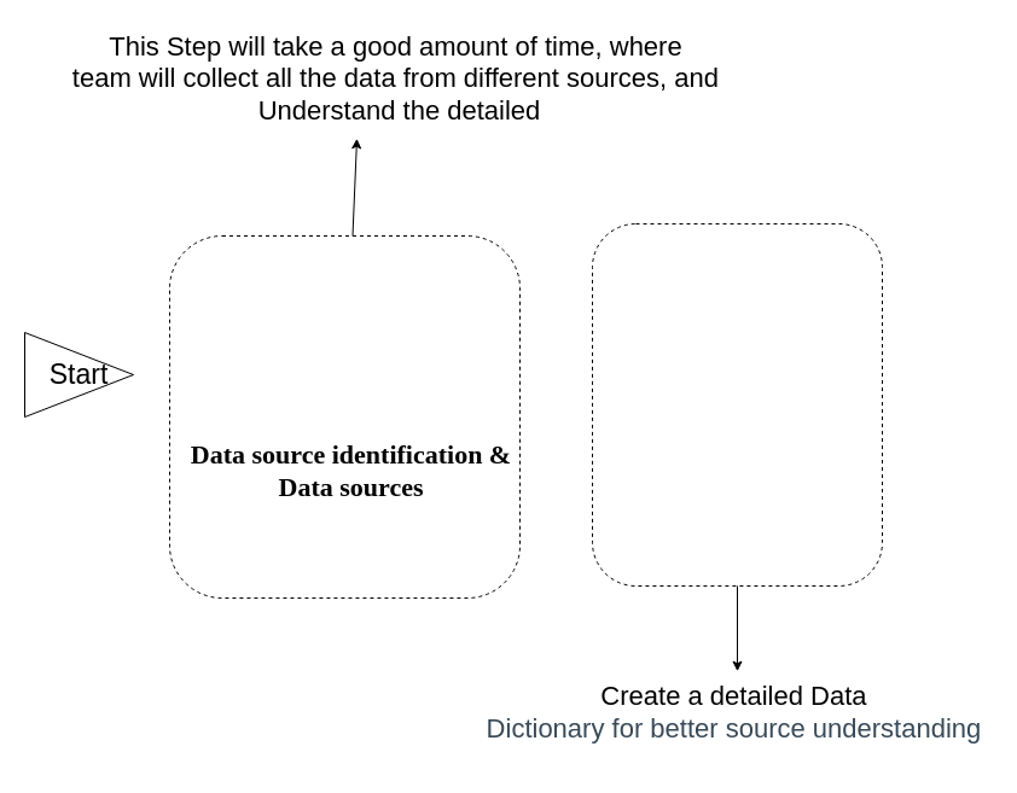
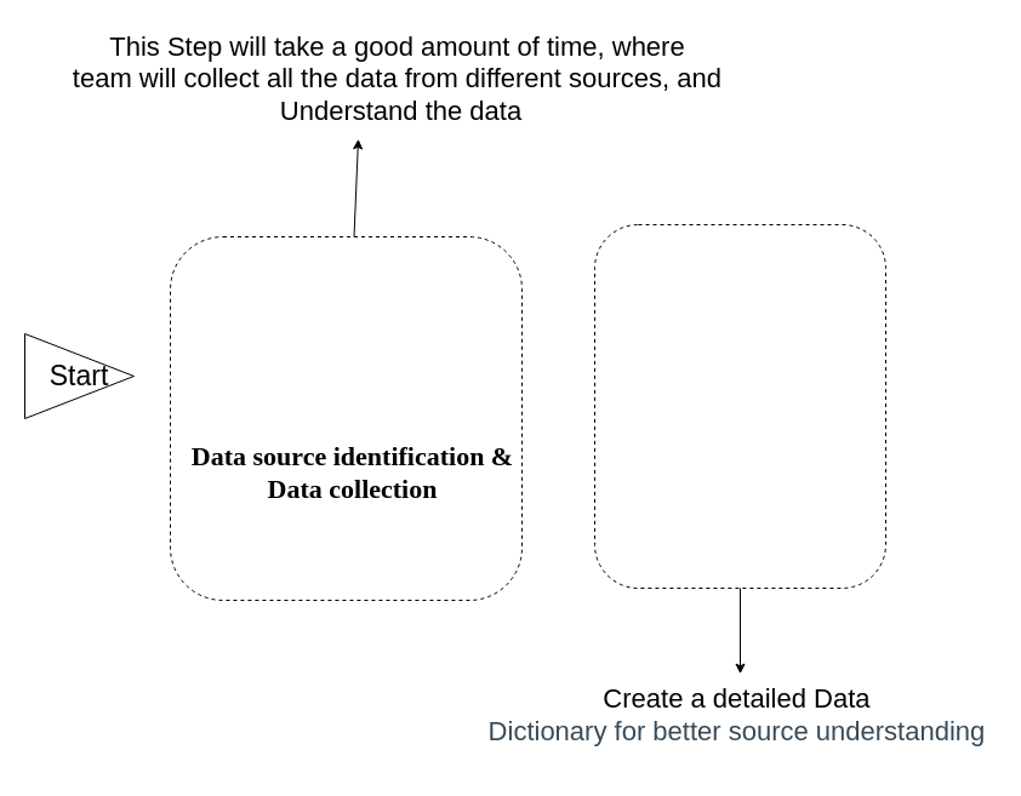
- <mxCell id="7" value="This Step will take a good amount of time, where&amp;nbsp;&lt;br&gt;team will collect all the data from different sources, and&amp;nbsp;&lt;br&gt;Understand the detailed" style="text;html=1;align=center;verticalAlign=middle;resizable=0;points=[];autosize=1;strokeColor=none;fillColor=none;fontSize=22;" vertex="1" parent="1"><mxGeometry x="50" y="20" width="560" height="90" as="geometry" /></mxCell>
+ <mxCell id="7" value="This Step will take a good amount of time, where&amp;nbsp;&lt;br&gt;team will collect all the data from different sources, and&amp;nbsp;&lt;br&gt;Understand the data" style="text;html=1;align=center;verticalAlign=middle;resizable=0;points=[];autosize=1;strokeColor=none;fillColor=none;fontSize=22;" vertex="1" parent="1"><mxGeometry x="50" y="20" width="560" height="90" as="geometry" /></mxCell>
- <mxCell id="4" value="&lt;ol style=&quot;direction: ltr; unicode-bidi: embed; margin-top: 0in; margin-bottom: 0in; font-family: Calibri;&quot; type=&quot;1&quot;&gt;&lt;p style=&quot;margin: 0in; font-size: 16.5pt;&quot;&gt;&lt;span style=&quot;font-weight: bold; background-image: initial; background-position: initial; background-size: initial; background-repeat: initial; background-attachment: initial; background-origin: initial; background-clip: initial;&quot;&gt;Data source identification &amp;amp;&lt;/span&gt;&lt;/p&gt;&lt;p style=&quot;margin: 0in; font-size: 16.5pt;&quot;&gt;&lt;span style=&quot;font-weight: bold; background-image: initial; background-position: initial; background-size: initial; background-repeat: initial; background-attachment: initial; background-origin: initial; background-clip: initial;&quot;&gt;Data sources&lt;br&gt;&lt;/span&gt;&lt;/p&gt;&lt;/ol&gt;" style="text;html=1;align=center;verticalAlign=middle;resizable=0;points=[];autosize=1;strokeColor=none;fillColor=none;fontSize=15;" vertex="1" parent="1"><mxGeometry x="110" y="355" width="320" height="70" as="geometry" /></mxCell>
+ <mxCell id="4" value="&lt;ol style=&quot;direction: ltr; unicode-bidi: embed; margin-top: 0in; margin-bottom: 0in; font-family: Calibri;&quot; type=&quot;1&quot;&gt;&lt;p style=&quot;margin: 0in; font-size: 16.5pt;&quot;&gt;&lt;span style=&quot;font-weight: bold; background-image: initial; background-position: initial; background-size: initial; background-repeat: initial; background-attachment: initial; background-origin: initial; background-clip: initial;&quot;&gt;Data source identification &amp;amp;&lt;/span&gt;&lt;/p&gt;&lt;p style=&quot;margin: 0in; font-size: 16.5pt;&quot;&gt;&lt;span style=&quot;font-weight: bold; background-image: initial; background-position: initial; background-size: initial; background-repeat: initial; background-attachment: initial; background-origin: initial; background-clip: initial;&quot;&gt;Data collection&lt;br&gt;&lt;/span&gt;&lt;/p&gt;&lt;/ol&gt;" style="text;html=1;align=center;verticalAlign=middle;resizable=0;points=[];autosize=1;strokeColor=none;fillColor=none;fontSize=15;" vertex="1" parent="1"><mxGeometry x="110" y="355" width="320" height="70" as="geometry" /></mxCell>
